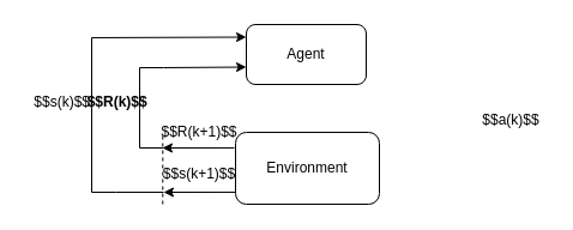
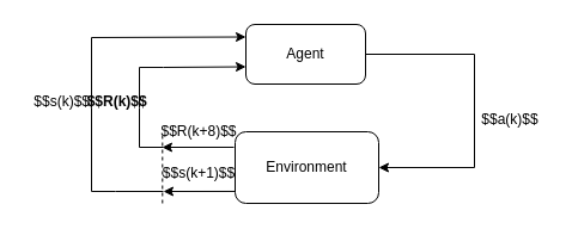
+ <mxCell id="2" style="edgeStyle=orthogonalEdgeStyle;rounded=0;orthogonalLoop=1;jettySize=auto;html=1;entryX=1;entryY=0.5;entryDx=0;entryDy=0;" parent="1" source="3" target="4" edge="1"><mxGeometry relative="1" as="geometry"><mxPoint x="326" y="140" as="targetPoint" /><Array as="points"><mxPoint x="396" y="45" /><mxPoint x="396" y="140" /></Array></mxGeometry></mxCell>
- <mxCell id="7" value="$$R(k+1)$$" style="text;html=1;strokeColor=none;fillColor=none;align=center;verticalAlign=middle;whiteSpace=wrap;rounded=0;" parent="1" vertex="1"><mxGeometry x="136" y="95" width="60" height="30" as="geometry" /></mxCell>
+ <mxCell id="7" value="$$R(k+8)$$" style="text;html=1;strokeColor=none;fillColor=none;align=center;verticalAlign=middle;whiteSpace=wrap;rounded=0;" parent="1" vertex="1"><mxGeometry x="136" y="95" width="60" height="30" as="geometry" /></mxCell>
